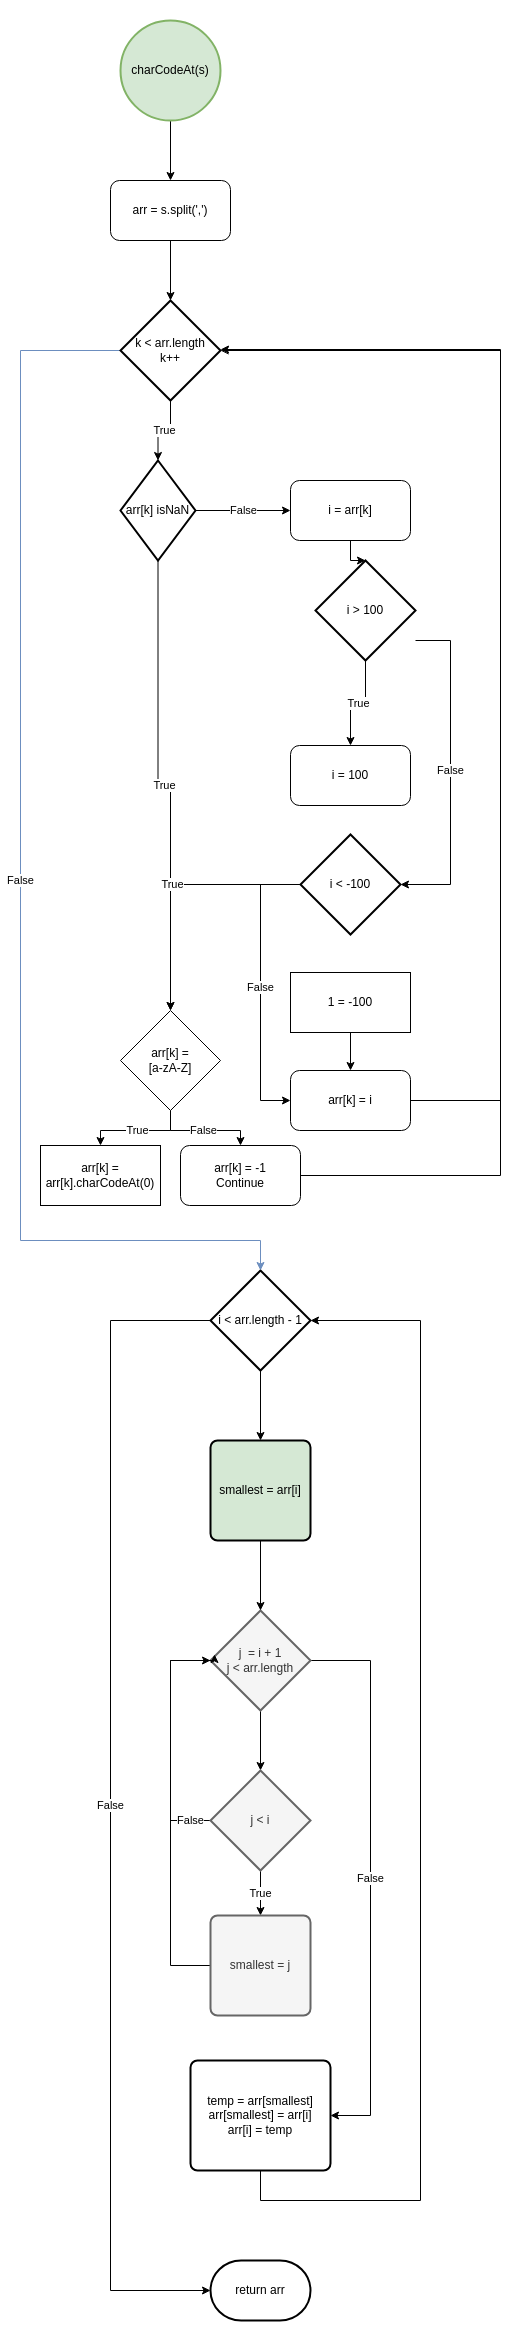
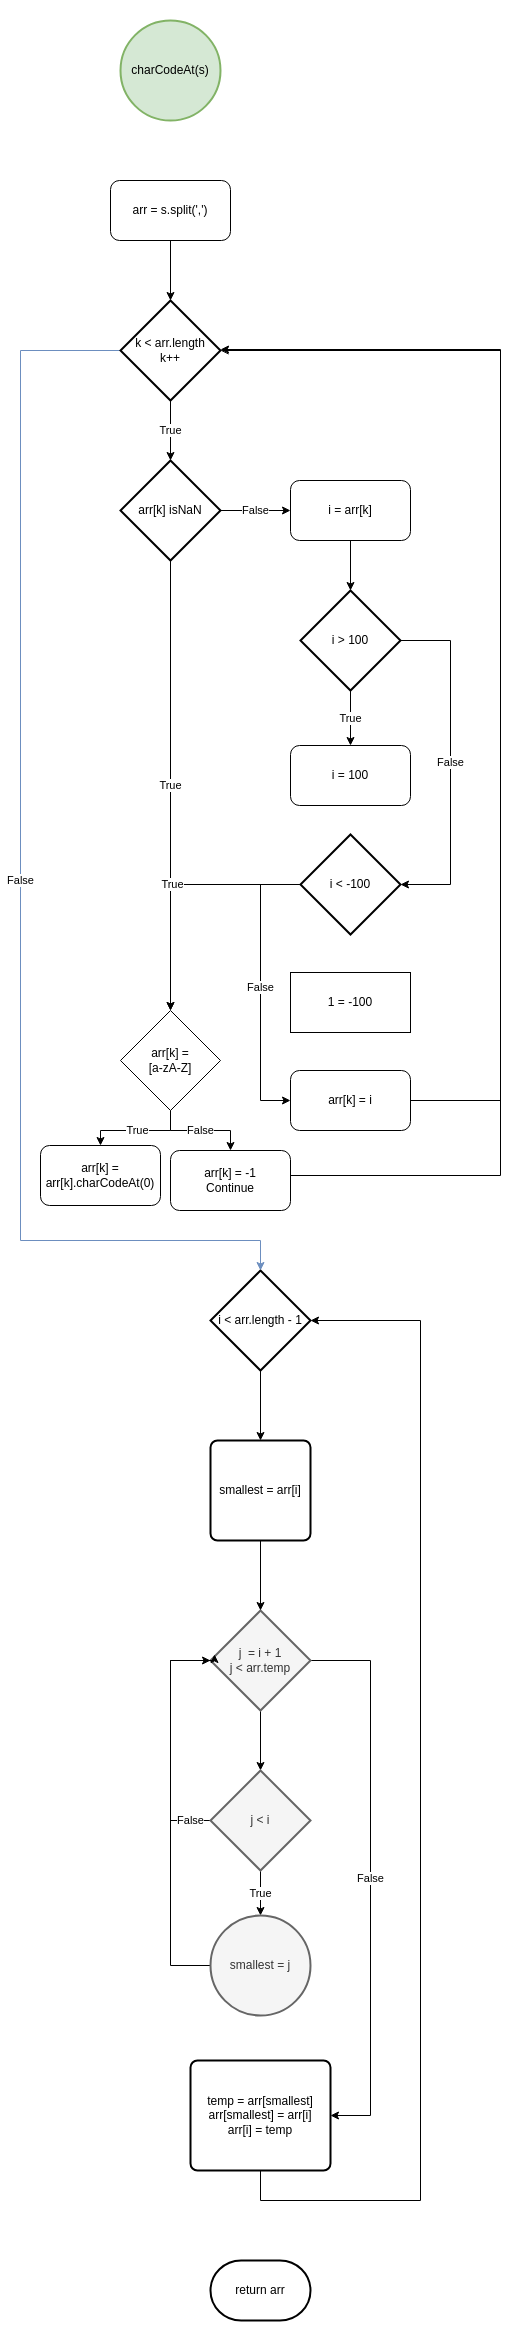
- <mxCell id="2" style="edgeStyle=orthogonalEdgeStyle;rounded=0;orthogonalLoop=1;jettySize=auto;html=1;entryX=0.5;entryY=0;entryDx=0;entryDy=0;" edge="1" parent="1" source="3" target="30"><mxGeometry relative="1" as="geometry" /></mxCell>
- <mxCell id="6" value="arr[k] isNaN" style="strokeWidth=2;html=1;shape=mxgraph.flowchart.decision;whiteSpace=wrap;" vertex="1" parent="1"><mxGeometry x="120" y="460" width="75" height="100" as="geometry" /></mxCell>
+ <mxCell id="6" value="arr[k] isNaN" style="strokeWidth=2;html=1;shape=mxgraph.flowchart.decision;whiteSpace=wrap;" vertex="1" parent="1"><mxGeometry x="120" y="460" width="100" height="100" as="geometry" /></mxCell>
- <mxCell id="36" value="i &amp;gt; 100" style="strokeWidth=2;html=1;shape=mxgraph.flowchart.decision;whiteSpace=wrap;" vertex="1" parent="1"><mxGeometry x="315" y="560" width="100" height="100" as="geometry" /></mxCell>
+ <mxCell id="36" value="i &amp;gt; 100" style="strokeWidth=2;html=1;shape=mxgraph.flowchart.decision;whiteSpace=wrap;" vertex="1" parent="1"><mxGeometry x="300" y="590" width="100" height="100" as="geometry" /></mxCell>
- <mxCell id="43" style="edgeStyle=orthogonalEdgeStyle;rounded=0;orthogonalLoop=1;jettySize=auto;html=1;entryX=0.5;entryY=0;entryDx=0;entryDy=0;" edge="1" parent="1" source="44" target="46"><mxGeometry relative="1" as="geometry" /></mxCell>
- <mxCell id="31" value="arr[k] = arr[k].charCodeAt(0)" style="whiteSpace=wrap;html=1;rounded=0;" vertex="1" parent="1"><mxGeometry x="40" y="1145" width="120" height="60" as="geometry" /></mxCell>
+ <mxCell id="31" value="arr[k] = arr[k].charCodeAt(0)" style="rounded=1;whiteSpace=wrap;html=1;" vertex="1" parent="1"><mxGeometry x="40" y="1145" width="120" height="60" as="geometry" /></mxCell>
- <mxCell id="33" value="&lt;div&gt;arr[k] = -1&lt;br&gt;&lt;/div&gt;&lt;div&gt;Continue&lt;/div&gt;" style="rounded=1;whiteSpace=wrap;html=1;" vertex="1" parent="1"><mxGeometry x="180" y="1145" width="120" height="60" as="geometry" /></mxCell>
+ <mxCell id="33" value="&lt;div&gt;arr[k] = -1&lt;br&gt;&lt;/div&gt;&lt;div&gt;Continue&lt;/div&gt;" style="rounded=1;whiteSpace=wrap;html=1;" vertex="1" parent="1"><mxGeometry x="170" y="1150" width="120" height="60" as="geometry" /></mxCell>
- <mxCell id="21" value="smallest = arr[i]" style="rounded=1;whiteSpace=wrap;html=1;absoluteArcSize=1;arcSize=14;strokeWidth=2;fillColor=#d5e8d4;" vertex="1" parent="1"><mxGeometry x="210" y="1440" width="100" height="100" as="geometry" /></mxCell>
+ <mxCell id="21" value="smallest = arr[i]" style="rounded=1;whiteSpace=wrap;html=1;absoluteArcSize=1;arcSize=14;strokeWidth=2;" vertex="1" parent="1"><mxGeometry x="210" y="1440" width="100" height="100" as="geometry" /></mxCell>
- <mxCell id="12" value="&lt;div&gt;j&amp;nbsp; = i + 1&lt;br&gt;&lt;/div&gt;&lt;div&gt;j &amp;lt; arr.length&lt;/div&gt;" style="strokeWidth=2;html=1;shape=mxgraph.flowchart.decision;whiteSpace=wrap;fillColor=#f5f5f5;strokeColor=#666666;fontColor=#333333;" vertex="1" parent="1"><mxGeometry x="210" y="1610" width="100" height="100" as="geometry" /></mxCell>
+ <mxCell id="12" value="&lt;div&gt;j&amp;nbsp; = i + 1&lt;br&gt;&lt;/div&gt;&lt;div&gt;j &amp;lt; arr.temp&lt;/div&gt;" style="strokeWidth=2;html=1;shape=mxgraph.flowchart.decision;whiteSpace=wrap;fillColor=#f5f5f5;strokeColor=#666666;fontColor=#333333;" vertex="1" parent="1"><mxGeometry x="210" y="1610" width="100" height="100" as="geometry" /></mxCell>
- <mxCell id="8" value="False" style="edgeStyle=orthogonalEdgeStyle;rounded=0;orthogonalLoop=1;jettySize=auto;html=1;entryX=0;entryY=0.5;entryDx=0;entryDy=0;entryPerimeter=0;" edge="1" parent="1" source="9" target="22"><mxGeometry relative="1" as="geometry"><Array as="points"><mxPoint x="110" y="1320" /><mxPoint x="110" y="2290" /></Array></mxGeometry></mxCell>
- <mxCell id="17" value="smallest = j" style="rounded=1;whiteSpace=wrap;html=1;absoluteArcSize=1;arcSize=14;strokeWidth=2;fillColor=#f5f5f5;strokeColor=#666666;fontColor=#333333;" vertex="1" parent="1"><mxGeometry x="210" y="1915" width="100" height="100" as="geometry" /></mxCell>
+ <mxCell id="17" value="smallest = j" style="ellipse;whiteSpace=wrap;html=1;absoluteArcSize=1;arcSize=14;strokeWidth=2;fillColor=#f5f5f5;strokeColor=#666666;fontColor=#333333;" vertex="1" parent="1"><mxGeometry x="210" y="1915" width="100" height="100" as="geometry" /></mxCell>
